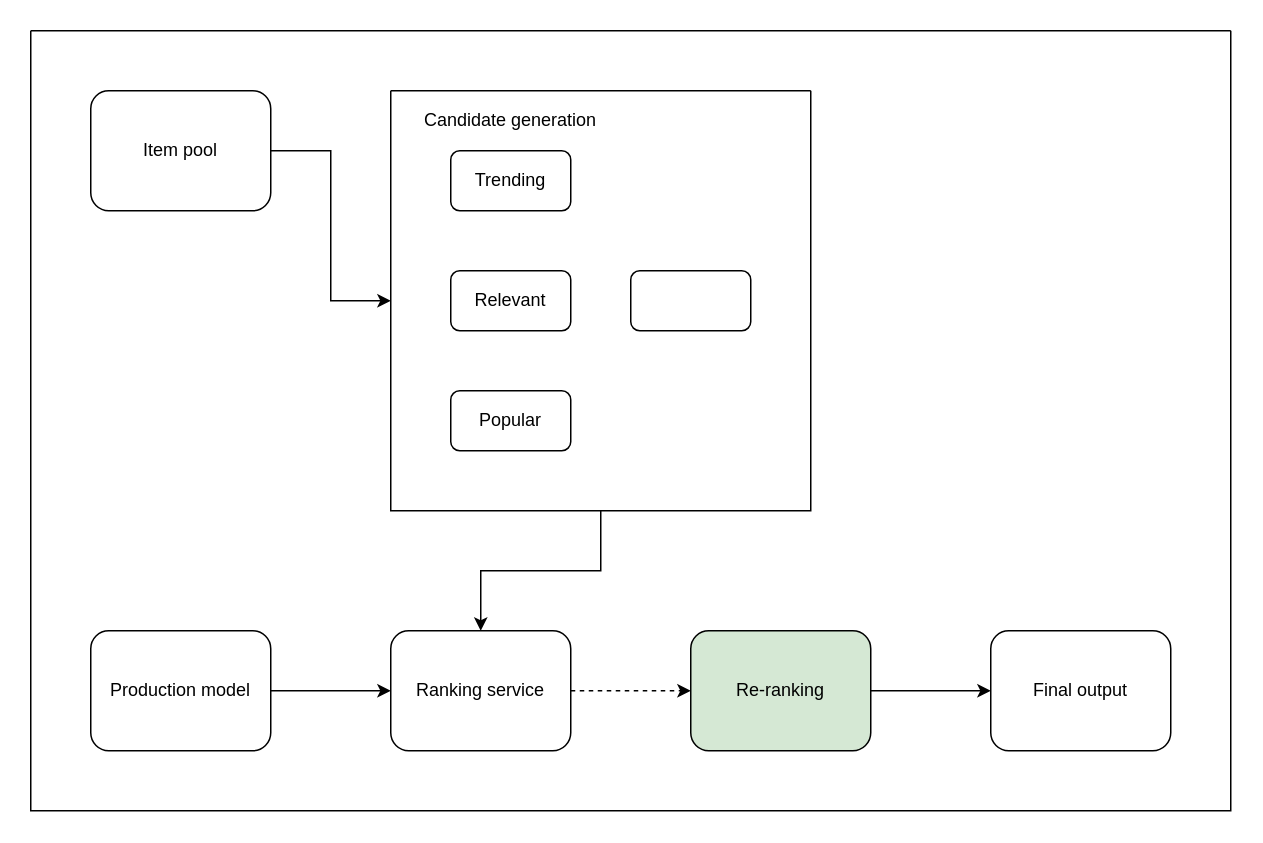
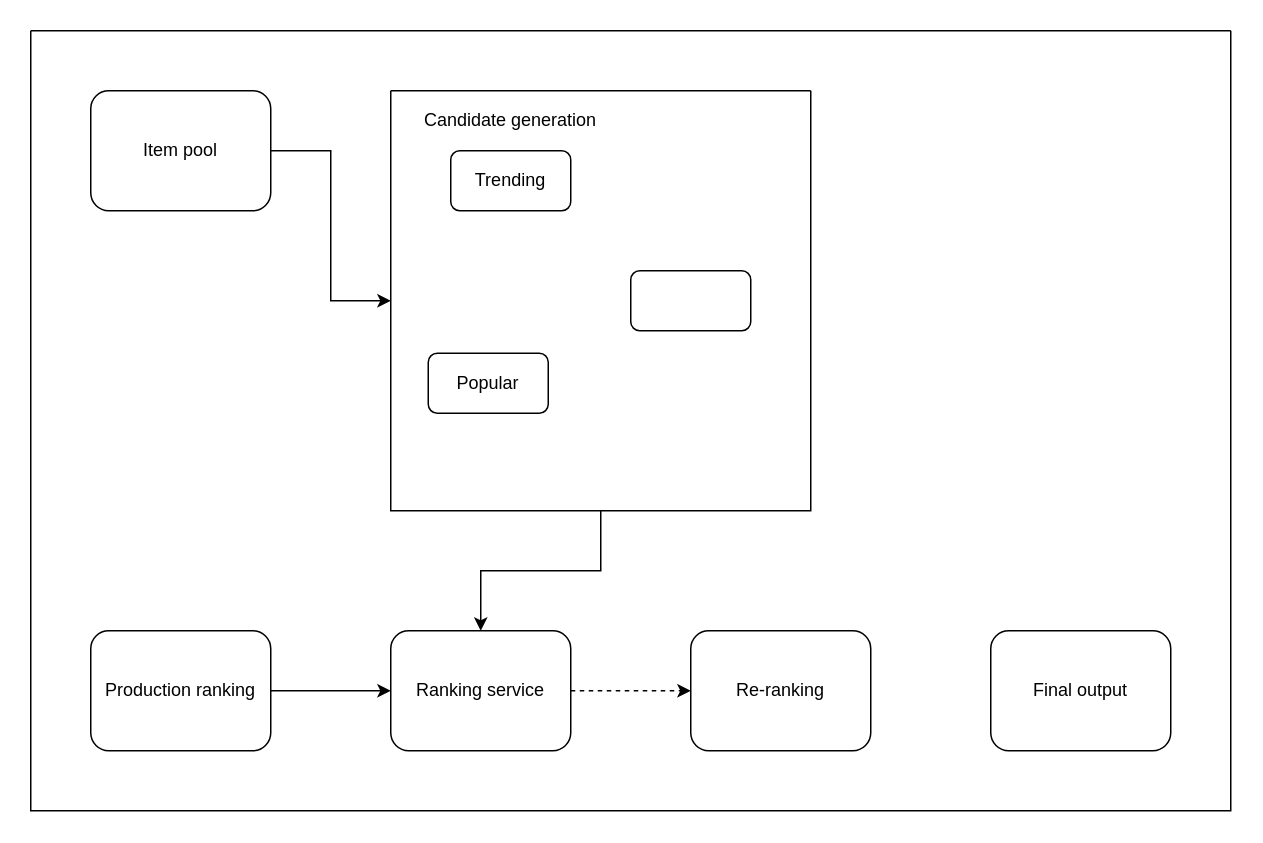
- <mxCell id="15" value="Relevant" style="rounded=1;whiteSpace=wrap;html=1;" parent="12" vertex="1"><mxGeometry x="40" y="120" width="80" height="40" as="geometry" /></mxCell>
- <mxCell id="14" value="Popular" style="rounded=1;whiteSpace=wrap;html=1;" parent="12" vertex="1"><mxGeometry x="40" y="200" width="80" height="40" as="geometry" /></mxCell>
+ <mxCell id="14" value="Popular" style="rounded=1;whiteSpace=wrap;html=1;" parent="12" vertex="1"><mxGeometry x="25" y="175" width="80" height="40" as="geometry" /></mxCell>
- <mxCell id="5" value="Production model" style="rounded=1;whiteSpace=wrap;html=1;" parent="1" vertex="1"><mxGeometry x="60" y="420" width="120" height="80" as="geometry" /></mxCell>
+ <mxCell id="5" value="Production ranking" style="rounded=1;whiteSpace=wrap;html=1;" parent="1" vertex="1"><mxGeometry x="60" y="420" width="120" height="80" as="geometry" /></mxCell>
- <mxCell id="9" value="Re-ranking" style="rounded=1;whiteSpace=wrap;html=1;fillColor=#d5e8d4;" parent="1" vertex="1"><mxGeometry x="460" y="420" width="120" height="80" as="geometry" /></mxCell>
+ <mxCell id="9" value="Re-ranking" style="rounded=1;whiteSpace=wrap;html=1;" parent="1" vertex="1"><mxGeometry x="460" y="420" width="120" height="80" as="geometry" /></mxCell>
- <mxCell id="8" style="edgeStyle=orthogonalEdgeStyle;rounded=0;orthogonalLoop=1;jettySize=auto;html=1;exitX=1;exitY=0.5;exitDx=0;exitDy=0;entryX=0;entryY=0.5;entryDx=0;entryDy=0;" parent="1" source="9" target="10" edge="1"><mxGeometry relative="1" as="geometry" /></mxCell>
